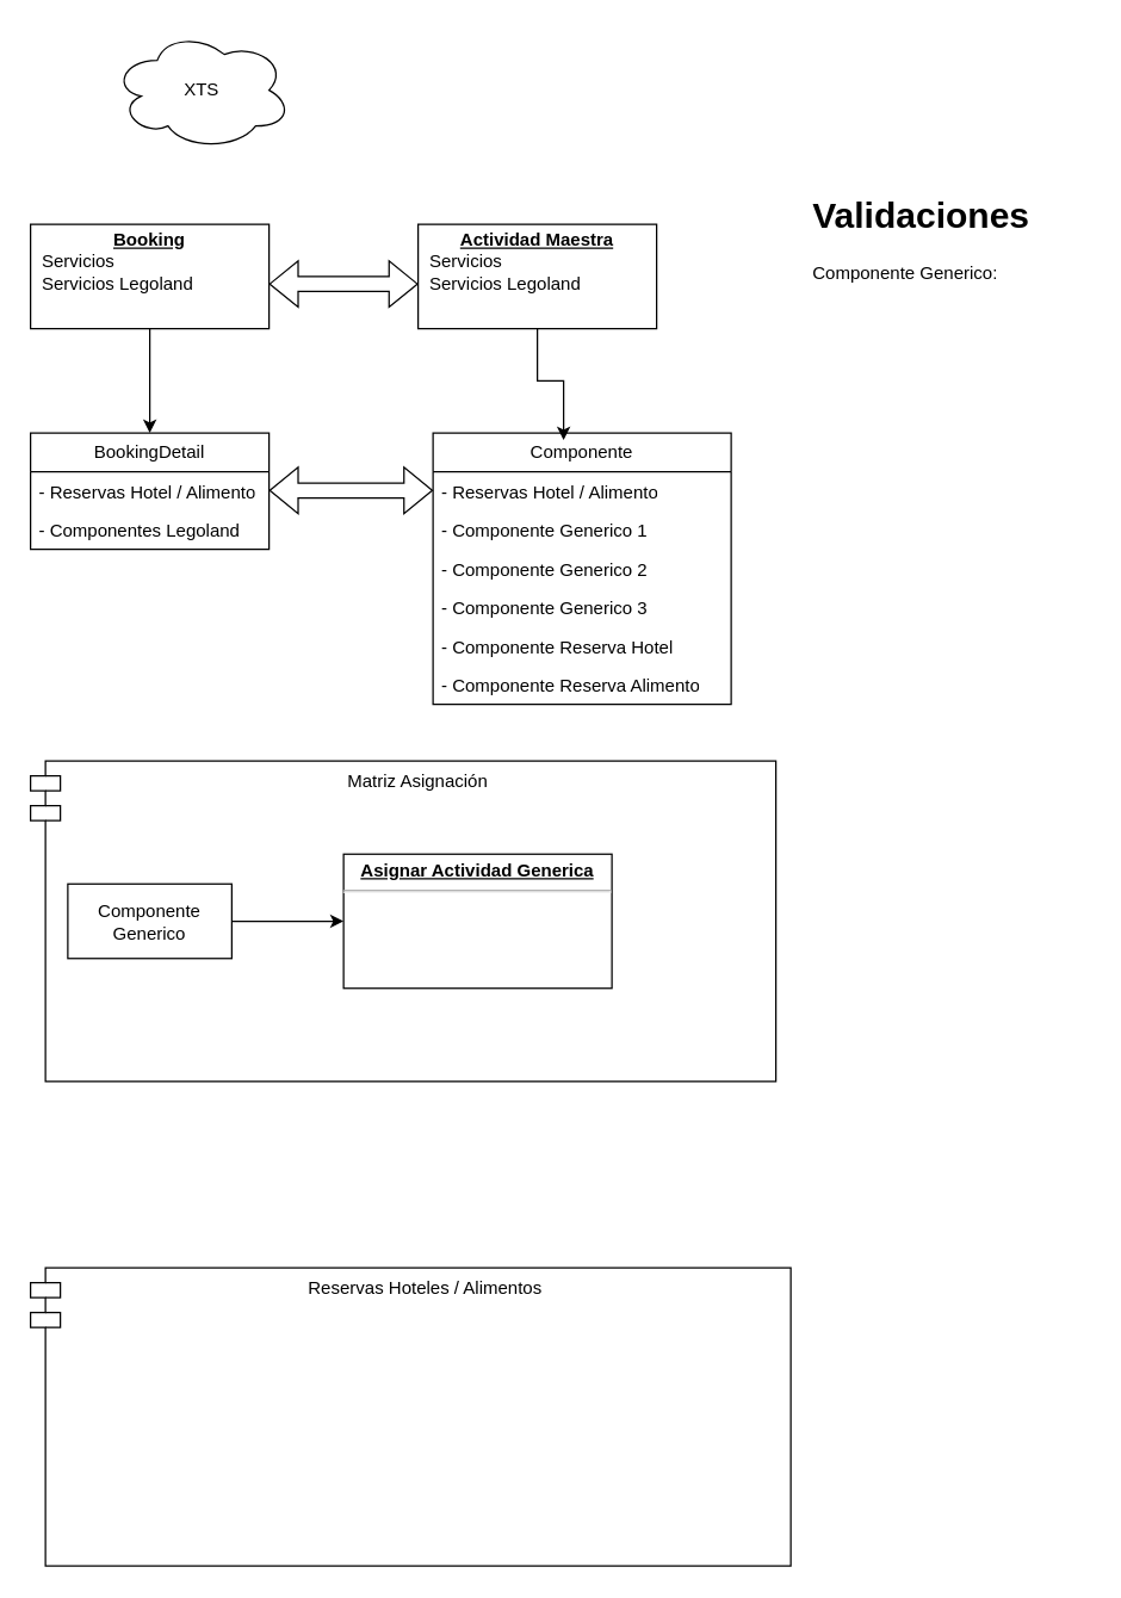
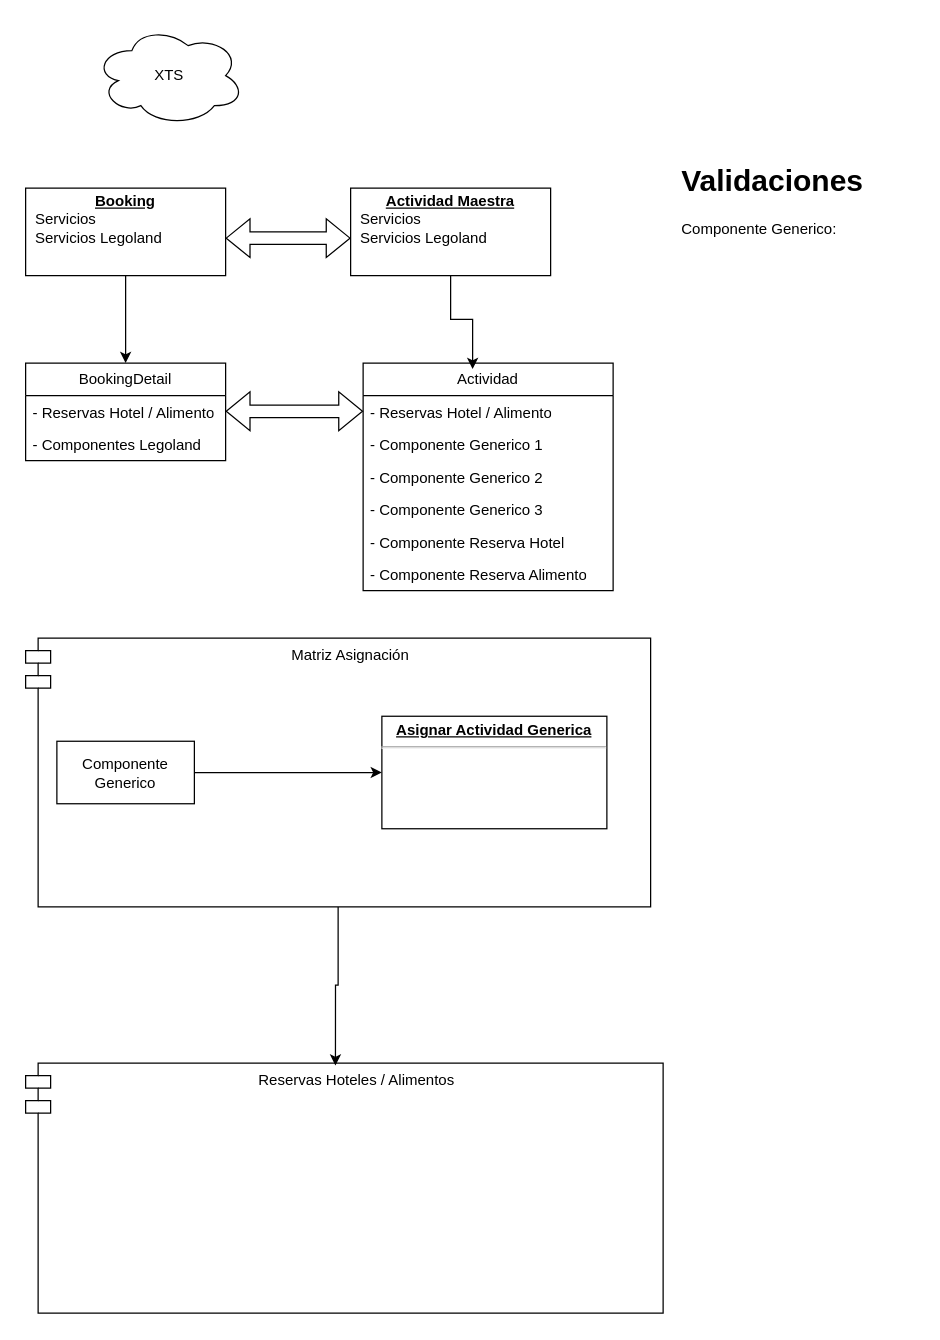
- <mxCell id="10" value="Componente" style="swimlane;fontStyle=0;childLayout=stackLayout;horizontal=1;startSize=26;fillColor=none;horizontalStack=0;resizeParent=1;resizeParentMax=0;resizeLast=0;collapsible=1;marginBottom=0;whiteSpace=wrap;html=1;" vertex="1" parent="1"><mxGeometry x="290" y="290" width="200" height="182" as="geometry" /></mxCell>
+ <mxCell id="10" value="Actividad" style="swimlane;fontStyle=0;childLayout=stackLayout;horizontal=1;startSize=26;fillColor=none;horizontalStack=0;resizeParent=1;resizeParentMax=0;resizeLast=0;collapsible=1;marginBottom=0;whiteSpace=wrap;html=1;" vertex="1" parent="1"><mxGeometry x="290" y="290" width="200" height="182" as="geometry" /></mxCell>
- <mxCell id="24" value="&lt;p style=&quot;margin:0px;margin-top:4px;text-align:center;text-decoration:underline;&quot;&gt;&lt;b&gt;Asignar Actividad Generica&lt;/b&gt;&lt;/p&gt;&lt;hr&gt;&lt;p style=&quot;margin:0px;margin-left:8px;&quot;&gt;&lt;br&gt;&lt;/p&gt;" style="verticalAlign=top;align=left;overflow=fill;fontSize=12;fontFamily=Helvetica;html=1;whiteSpace=wrap;" vertex="1" parent="1"><mxGeometry x="230" y="572.5" width="180" height="90" as="geometry" /></mxCell>
+ <mxCell id="24" value="&lt;p style=&quot;margin:0px;margin-top:4px;text-align:center;text-decoration:underline;&quot;&gt;&lt;b&gt;Asignar Actividad Generica&lt;/b&gt;&lt;/p&gt;&lt;hr&gt;&lt;p style=&quot;margin:0px;margin-left:8px;&quot;&gt;&lt;br&gt;&lt;/p&gt;" style="verticalAlign=top;align=left;overflow=fill;fontSize=12;fontFamily=Helvetica;html=1;whiteSpace=wrap;" vertex="1" parent="1"><mxGeometry x="305" y="572.5" width="180" height="90" as="geometry" /></mxCell>
+ <mxCell id="21" style="edgeStyle=orthogonalEdgeStyle;rounded=0;orthogonalLoop=1;jettySize=auto;html=1;entryX=0.486;entryY=0.01;entryDx=0;entryDy=0;entryPerimeter=0;" edge="1" parent="1" source="19" target="20"><mxGeometry relative="1" as="geometry" /></mxCell>
